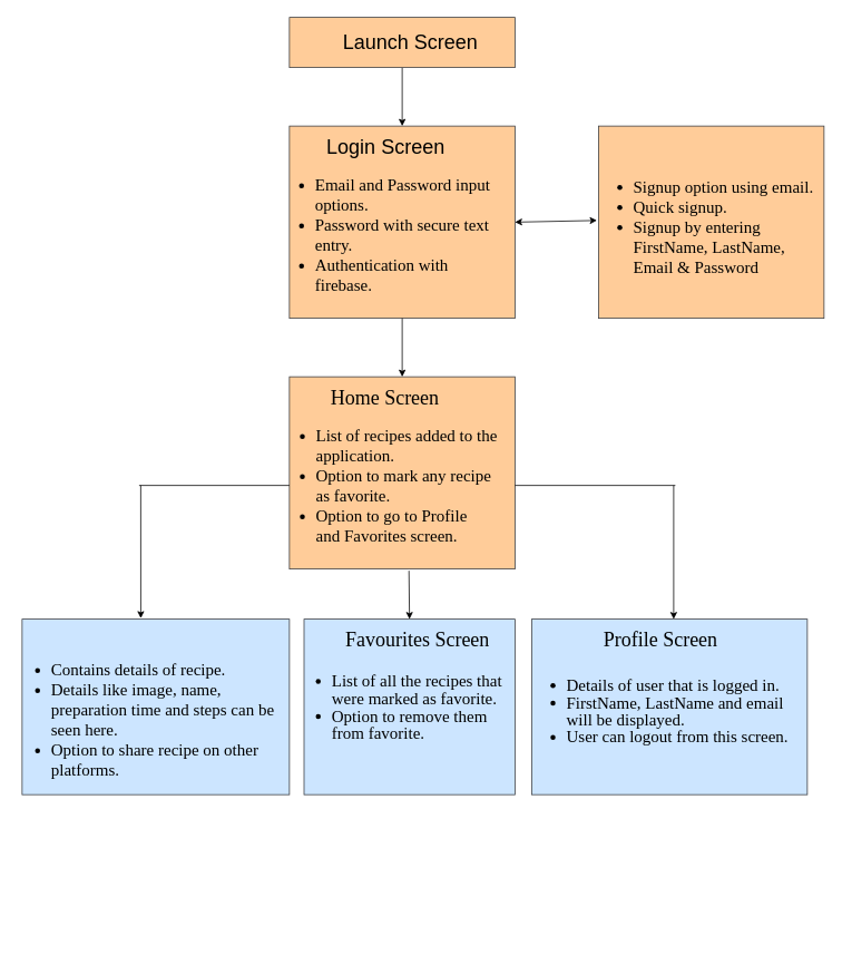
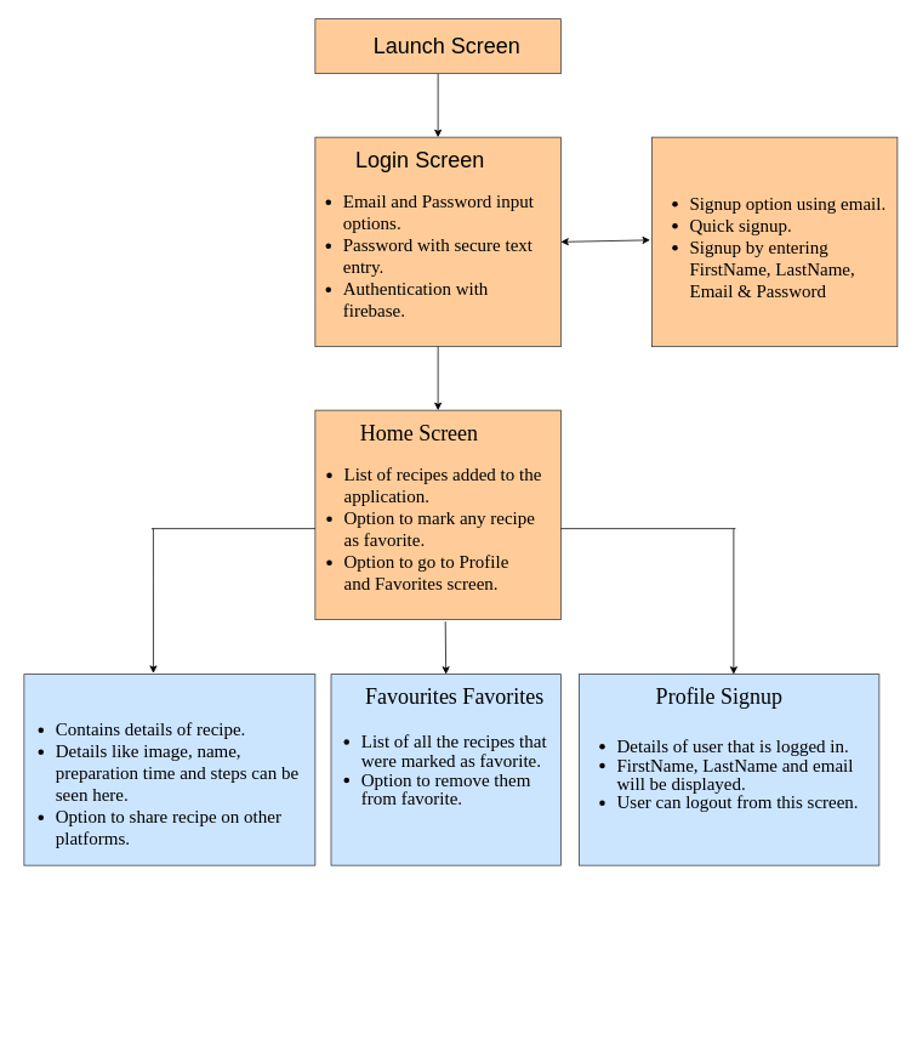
- <mxCell id="19" value="&lt;ol class=&quot;NumberListStyle1 SCXW17986111 BCX4&quot; start=&quot;3&quot; style=&quot;margin: 0px ; padding: 0px ; overflow: visible ; cursor: text ; color: rgba(0 , 0 , 0 , 0.847) ; font-family: &amp;#34;calibri&amp;#34; , &amp;#34;calibri_msfontservice&amp;#34; , sans-serif ; font-size: 18.667px ; text-align: left&quot;&gt;&lt;li class=&quot;OutlineElement Ltr  BCX4 SCXW17986111&quot; style=&quot;margin: 0px 0px 0px 24px ; padding: 0px ; overflow: visible ; cursor: text ; clear: both ; position: relative ; direction: ltr ; display: block ; font-size: 24px ; vertical-align: baseline&quot;&gt;&lt;p class=&quot;Paragraph SCXW17986111 BCX4&quot; style=&quot;margin: 0px ; padding: 0px ; word-wrap: break-word ; vertical-align: baseline&quot;&gt;&lt;span lang=&quot;EN-US&quot; class=&quot;TextRun SCXW17986111 BCX4&quot; style=&quot;margin: 0px ; padding: 0px ; color: rgb(0 , 0 , 0) ; line-height: 22px ; font-family: &amp;#34;times new roman&amp;#34; , &amp;#34;times new roman_embeddedfont&amp;#34; , &amp;#34;times new roman_msfontservice&amp;#34; , serif&quot;&gt;&lt;span class=&quot;NormalTextRun SCXW17986111 BCX4&quot; style=&quot;margin: 0px ; padding: 0px&quot;&gt;Favourites Screen&lt;/span&gt;&lt;/span&gt;&lt;span class=&quot;EOP SCXW17986111 BCX4&quot; style=&quot;margin: 0px ; padding: 0px ; line-height: 22px ; font-family: &amp;#34;times new roman&amp;#34; , &amp;#34;times new roman_embeddedfont&amp;#34; , &amp;#34;times new roman_msfontservice&amp;#34; , serif ; color: rgb(0 , 0 , 0)&quot;&gt;&amp;nbsp;&lt;/span&gt;&lt;/p&gt;&lt;/li&gt;&lt;/ol&gt;" style="text;html=1;strokeColor=none;fillColor=none;align=center;verticalAlign=middle;whiteSpace=wrap;rounded=0;fontSize=24;" vertex="1" parent="1"><mxGeometry x="373.5" y="750" width="232.5" height="30" as="geometry" /></mxCell>
+ <mxCell id="19" value="&lt;ol class=&quot;NumberListStyle1 SCXW17986111 BCX4&quot; start=&quot;3&quot; style=&quot;margin: 0px ; padding: 0px ; overflow: visible ; cursor: text ; color: rgba(0 , 0 , 0 , 0.847) ; font-family: &amp;#34;calibri&amp;#34; , &amp;#34;calibri_msfontservice&amp;#34; , sans-serif ; font-size: 18.667px ; text-align: left&quot;&gt;&lt;li class=&quot;OutlineElement Ltr  BCX4 SCXW17986111&quot; style=&quot;margin: 0px 0px 0px 24px ; padding: 0px ; overflow: visible ; cursor: text ; clear: both ; position: relative ; direction: ltr ; display: block ; font-size: 24px ; vertical-align: baseline&quot;&gt;&lt;p class=&quot;Paragraph SCXW17986111 BCX4&quot; style=&quot;margin: 0px ; padding: 0px ; word-wrap: break-word ; vertical-align: baseline&quot;&gt;&lt;span lang=&quot;EN-US&quot; class=&quot;TextRun SCXW17986111 BCX4&quot; style=&quot;margin: 0px ; padding: 0px ; color: rgb(0 , 0 , 0) ; line-height: 22px ; font-family: &amp;#34;times new roman&amp;#34; , &amp;#34;times new roman_embeddedfont&amp;#34; , &amp;#34;times new roman_msfontservice&amp;#34; , serif&quot;&gt;&lt;span class=&quot;NormalTextRun SCXW17986111 BCX4&quot; style=&quot;margin: 0px ; padding: 0px&quot;&gt;Favourites Favorites&lt;/span&gt;&lt;/span&gt;&lt;span class=&quot;EOP SCXW17986111 BCX4&quot; style=&quot;margin: 0px ; padding: 0px ; line-height: 22px ; font-family: &amp;#34;times new roman&amp;#34; , &amp;#34;times new roman_embeddedfont&amp;#34; , &amp;#34;times new roman_msfontservice&amp;#34; , serif ; color: rgb(0 , 0 , 0)&quot;&gt;&amp;nbsp;&lt;/span&gt;&lt;/p&gt;&lt;/li&gt;&lt;/ol&gt;" style="text;html=1;strokeColor=none;fillColor=none;align=center;verticalAlign=middle;whiteSpace=wrap;rounded=0;fontSize=24;" vertex="1" parent="1"><mxGeometry x="373.5" y="750" width="232.5" height="30" as="geometry" /></mxCell>
- <mxCell id="20" value="&lt;ol class=&quot;NumberListStyle1 SCXW17986111 BCX4&quot; start=&quot;3&quot; style=&quot;margin: 0px ; padding: 0px ; overflow: visible ; cursor: text ; color: rgba(0 , 0 , 0 , 0.847) ; font-family: &amp;#34;calibri&amp;#34; , &amp;#34;calibri_msfontservice&amp;#34; , sans-serif ; font-size: 18.667px ; text-align: left&quot;&gt;&lt;li class=&quot;OutlineElement Ltr  BCX4 SCXW17986111&quot; style=&quot;margin: 0px 0px 0px 24px ; padding: 0px ; overflow: visible ; cursor: text ; clear: both ; position: relative ; direction: ltr ; display: block ; font-size: 24px ; vertical-align: baseline&quot;&gt;&lt;p class=&quot;Paragraph SCXW17986111 BCX4&quot; style=&quot;margin: 0px ; padding: 0px ; word-wrap: break-word ; vertical-align: baseline&quot;&gt;&lt;span lang=&quot;EN-US&quot; class=&quot;TextRun SCXW17986111 BCX4&quot; style=&quot;margin: 0px ; padding: 0px ; color: rgb(0 , 0 , 0) ; line-height: 22px ; font-family: &amp;#34;times new roman&amp;#34; , &amp;#34;times new roman_embeddedfont&amp;#34; , &amp;#34;times new roman_msfontservice&amp;#34; , serif&quot;&gt;&lt;span class=&quot;NormalTextRun SCXW17986111 BCX4&quot; style=&quot;margin: 0px ; padding: 0px&quot;&gt;Profile Screen&lt;/span&gt;&lt;/span&gt;&lt;span class=&quot;EOP SCXW17986111 BCX4&quot; style=&quot;margin: 0px ; padding: 0px ; line-height: 22px ; font-family: &amp;#34;times new roman&amp;#34; , &amp;#34;times new roman_embeddedfont&amp;#34; , &amp;#34;times new roman_msfontservice&amp;#34; , serif ; color: rgb(0 , 0 , 0)&quot;&gt;&amp;nbsp;&lt;/span&gt;&lt;/p&gt;&lt;/li&gt;&lt;/ol&gt;" style="text;html=1;strokeColor=none;fillColor=none;align=center;verticalAlign=middle;whiteSpace=wrap;rounded=0;fontSize=24;" vertex="1" parent="1"><mxGeometry x="683.5" y="750" width="195" height="30" as="geometry" /></mxCell>
+ <mxCell id="20" value="&lt;ol class=&quot;NumberListStyle1 SCXW17986111 BCX4&quot; start=&quot;3&quot; style=&quot;margin: 0px ; padding: 0px ; overflow: visible ; cursor: text ; color: rgba(0 , 0 , 0 , 0.847) ; font-family: &amp;#34;calibri&amp;#34; , &amp;#34;calibri_msfontservice&amp;#34; , sans-serif ; font-size: 18.667px ; text-align: left&quot;&gt;&lt;li class=&quot;OutlineElement Ltr  BCX4 SCXW17986111&quot; style=&quot;margin: 0px 0px 0px 24px ; padding: 0px ; overflow: visible ; cursor: text ; clear: both ; position: relative ; direction: ltr ; display: block ; font-size: 24px ; vertical-align: baseline&quot;&gt;&lt;p class=&quot;Paragraph SCXW17986111 BCX4&quot; style=&quot;margin: 0px ; padding: 0px ; word-wrap: break-word ; vertical-align: baseline&quot;&gt;&lt;span lang=&quot;EN-US&quot; class=&quot;TextRun SCXW17986111 BCX4&quot; style=&quot;margin: 0px ; padding: 0px ; color: rgb(0 , 0 , 0) ; line-height: 22px ; font-family: &amp;#34;times new roman&amp;#34; , &amp;#34;times new roman_embeddedfont&amp;#34; , &amp;#34;times new roman_msfontservice&amp;#34; , serif&quot;&gt;&lt;span class=&quot;NormalTextRun SCXW17986111 BCX4&quot; style=&quot;margin: 0px ; padding: 0px&quot;&gt;Profile Signup&lt;/span&gt;&lt;/span&gt;&lt;span class=&quot;EOP SCXW17986111 BCX4&quot; style=&quot;margin: 0px ; padding: 0px ; line-height: 22px ; font-family: &amp;#34;times new roman&amp;#34; , &amp;#34;times new roman_embeddedfont&amp;#34; , &amp;#34;times new roman_msfontservice&amp;#34; , serif ; color: rgb(0 , 0 , 0)&quot;&gt;&amp;nbsp;&lt;/span&gt;&lt;/p&gt;&lt;/li&gt;&lt;/ol&gt;" style="text;html=1;strokeColor=none;fillColor=none;align=center;verticalAlign=middle;whiteSpace=wrap;rounded=0;fontSize=24;" vertex="1" parent="1"><mxGeometry x="683.5" y="750" width="195" height="30" as="geometry" /></mxCell>
